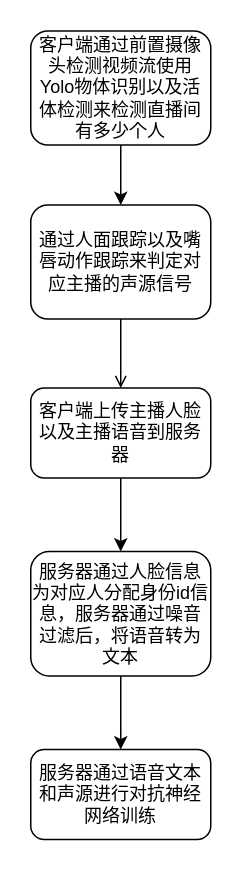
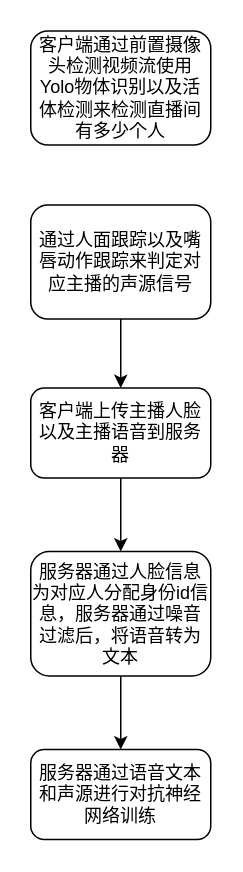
- <mxCell id="2" style="edgeStyle=orthogonalEdgeStyle;rounded=0;orthogonalLoop=1;jettySize=auto;html=1;exitX=0.5;exitY=1;exitDx=0;exitDy=0;entryX=0.5;entryY=0;entryDx=0;entryDy=0;" edge="1" parent="1" source="3" target="10"><mxGeometry relative="1" as="geometry" /></mxCell>
- <mxCell id="9" style="edgeStyle=orthogonalEdgeStyle;rounded=0;orthogonalLoop=1;jettySize=auto;html=1;exitX=0.5;exitY=1;exitDx=0;exitDy=0;endArrow=open;" edge="1" parent="1" source="10" target="5"><mxGeometry relative="1" as="geometry" /></mxCell>
+ <mxCell id="9" style="edgeStyle=orthogonalEdgeStyle;rounded=0;orthogonalLoop=1;jettySize=auto;html=1;exitX=0.5;exitY=1;exitDx=0;exitDy=0;" edge="1" parent="1" source="10" target="5"><mxGeometry relative="1" as="geometry" /></mxCell>
